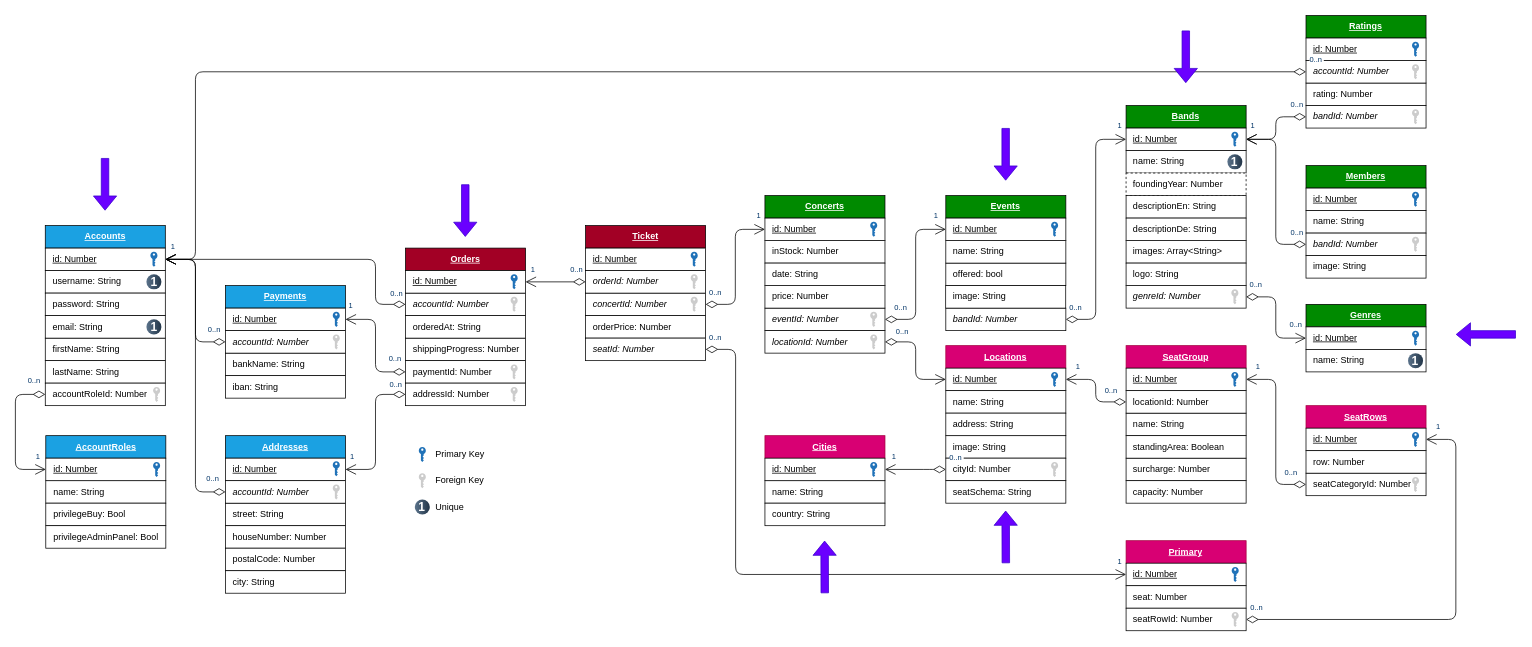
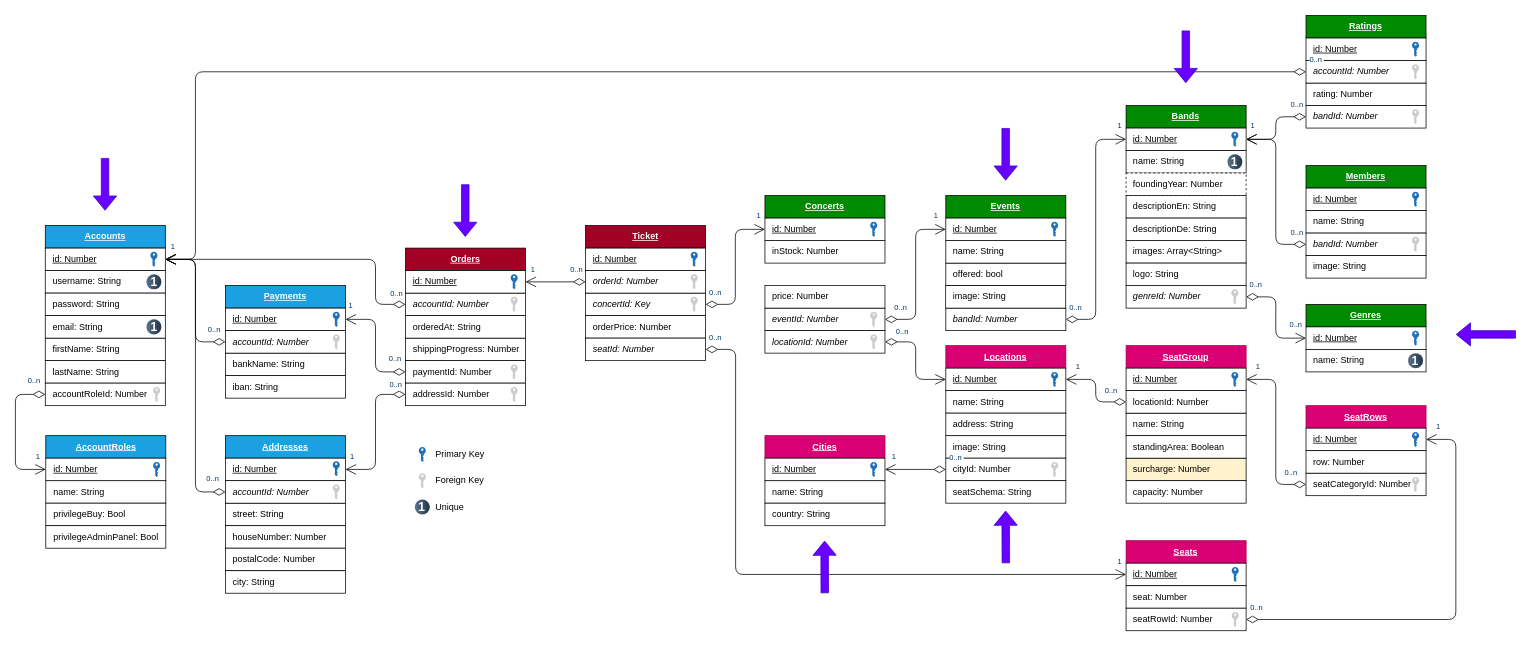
- <mxCell id="35" value="&lt;blockquote style=&quot;margin: 0px 0px 0px 8px; border: none; padding: 0px;&quot;&gt;date: String&lt;/blockquote&gt;" style="rounded=0;whiteSpace=wrap;html=1;align=left;" parent="1" vertex="1"><mxGeometry x="1019.08" y="350" width="160" height="30" as="geometry" /></mxCell>
- <mxCell id="67" value="&lt;blockquote style=&quot;margin: 0px 0px 0px 8px; border: none; padding: 0px;&quot;&gt;&lt;i&gt;concertId:&amp;nbsp;&lt;/i&gt;&lt;i style=&quot;background-color: initial;&quot;&gt;Number&lt;/i&gt;&lt;/blockquote&gt;" style="rounded=0;whiteSpace=wrap;html=1;align=left;" parent="1" vertex="1"><mxGeometry x="780" y="390" width="160" height="30" as="geometry" /></mxCell>
+ <mxCell id="67" value="&lt;blockquote style=&quot;margin: 0px 0px 0px 8px; border: none; padding: 0px;&quot;&gt;&lt;i&gt;concertId:&amp;nbsp;&lt;/i&gt;&lt;i style=&quot;background-color: initial;&quot;&gt;Key&lt;/i&gt;&lt;/blockquote&gt;" style="rounded=0;whiteSpace=wrap;html=1;align=left;" parent="1" vertex="1"><mxGeometry x="780" y="390" width="160" height="30" as="geometry" /></mxCell>
- <mxCell id="183" value="&lt;blockquote style=&quot;margin: 0px 0px 0px 8px; border: none; padding: 0px;&quot;&gt;surcharge: Number&lt;/blockquote&gt;" style="rounded=0;whiteSpace=wrap;html=1;align=left;" parent="1" vertex="1"><mxGeometry x="1500.45" y="610" width="160" height="30" as="geometry" /></mxCell>
+ <mxCell id="183" value="&lt;blockquote style=&quot;margin: 0px 0px 0px 8px; border: none; padding: 0px;&quot;&gt;surcharge: Number&lt;/blockquote&gt;" style="rounded=0;whiteSpace=wrap;html=1;align=left;fillColor=#fff2cc;" parent="1" vertex="1"><mxGeometry x="1500.45" y="610" width="160" height="30" as="geometry" /></mxCell>
- <mxCell id="168" value="&lt;blockquote style=&quot;margin: 0px; border: none; padding: 0px;&quot;&gt;&lt;b&gt;&lt;u&gt;Primary&lt;/u&gt;&lt;/b&gt;&lt;/blockquote&gt;" style="rounded=0;whiteSpace=wrap;html=1;align=center;fillColor=#d80073;strokeColor=#A50040;fontColor=#ffffff;" parent="1" vertex="1"><mxGeometry x="1500.45" y="720" width="160" height="30" as="geometry" /></mxCell>
+ <mxCell id="168" value="&lt;blockquote style=&quot;margin: 0px; border: none; padding: 0px;&quot;&gt;&lt;b&gt;&lt;u&gt;Seats&lt;/u&gt;&lt;/b&gt;&lt;/blockquote&gt;" style="rounded=0;whiteSpace=wrap;html=1;align=center;fillColor=#d80073;strokeColor=#A50040;fontColor=#ffffff;" parent="1" vertex="1"><mxGeometry x="1500.45" y="720" width="160" height="30" as="geometry" /></mxCell>
